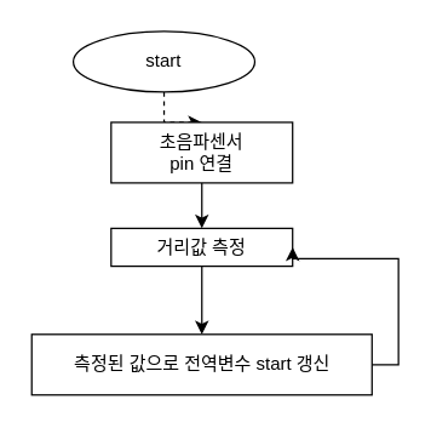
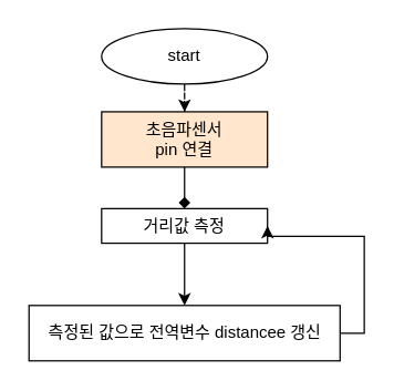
- <mxCell id="3" value="start" style="ellipse;whiteSpace=wrap;html=1;" vertex="1" parent="1"><mxGeometry x="48" y="20" width="120" height="40" as="geometry" /></mxCell>
+ <mxCell id="3" value="start" style="ellipse;whiteSpace=wrap;html=1;" vertex="1" parent="1"><mxGeometry x="73" y="20" width="120" height="40" as="geometry" /></mxCell>
- <mxCell id="5" value="초음파센서&lt;br&gt;pin 연결" style="rounded=0;whiteSpace=wrap;html=1;" vertex="1" parent="1"><mxGeometry x="73" y="80" width="120" height="40" as="geometry" /></mxCell>
+ <mxCell id="5" value="초음파센서&lt;br&gt;pin 연결" style="rounded=0;whiteSpace=wrap;html=1;fillColor=#ffe6cc;" vertex="1" parent="1"><mxGeometry x="73" y="80" width="120" height="40" as="geometry" /></mxCell>
- <mxCell id="4" value="" style="edgeStyle=orthogonalEdgeStyle;rounded=0;orthogonalLoop=1;jettySize=auto;html=1;" edge="1" parent="1" source="5" target="7"><mxGeometry relative="1" as="geometry" /></mxCell>
+ <mxCell id="4" value="" style="edgeStyle=orthogonalEdgeStyle;rounded=0;orthogonalLoop=1;jettySize=auto;html=1;endArrow=diamond;" edge="1" parent="1" source="5" target="7"><mxGeometry relative="1" as="geometry" /></mxCell>
- <mxCell id="9" value="측정된 값으로 전역변수 start 갱신" style="rounded=0;whiteSpace=wrap;html=1;" vertex="1" parent="1"><mxGeometry x="20.5" y="220" width="225" height="40" as="geometry" /></mxCell>
+ <mxCell id="9" value="측정된 값으로 전역변수 distancee 갱신" style="rounded=0;whiteSpace=wrap;html=1;" vertex="1" parent="1"><mxGeometry x="20.5" y="220" width="225" height="40" as="geometry" /></mxCell>
